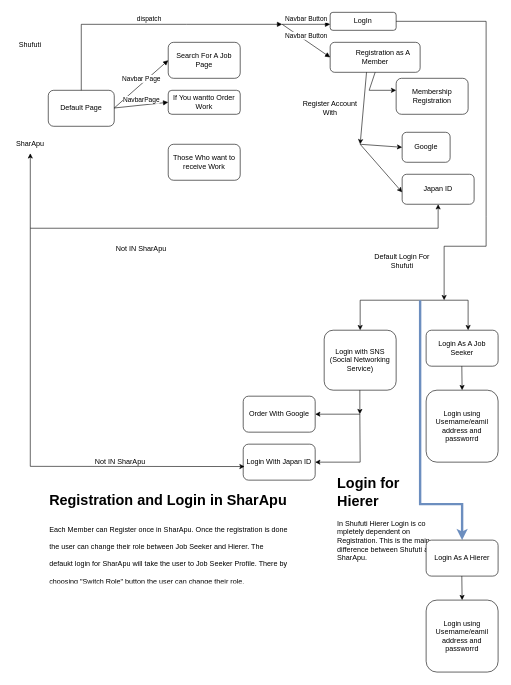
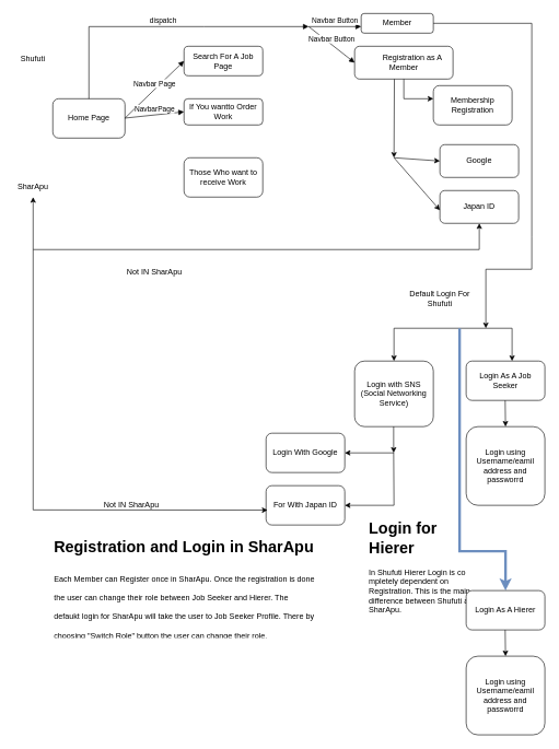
- <mxCell id="13" value="LogIn" style="rounded=1;whiteSpace=wrap;html=1;" parent="1" vertex="1"><mxGeometry x="550" y="20" width="110" height="30" as="geometry" /></mxCell>
+ <mxCell id="13" value="Member" style="rounded=1;whiteSpace=wrap;html=1;" parent="1" vertex="1"><mxGeometry x="550" y="20" width="110" height="30" as="geometry" /></mxCell>
- <mxCell id="2" value="Shufuti" style="text;html=1;align=center;verticalAlign=middle;whiteSpace=wrap;rounded=0;" parent="1" vertex="1"><mxGeometry x="20" y="60" width="60" height="30" as="geometry" /></mxCell>
+ <mxCell id="2" value="Shufuti" style="text;html=1;align=center;verticalAlign=middle;whiteSpace=wrap;rounded=0;" parent="1" vertex="1"><mxGeometry x="20" y="75" width="60" height="30" as="geometry" /></mxCell>
- <mxCell id="14" value="&lt;span style=&quot;white-space: pre;&quot;&gt;&#09;&lt;/span&gt;Registration as A Member" style="rounded=1;whiteSpace=wrap;html=1;" parent="1" vertex="1"><mxGeometry x="550" y="70" width="150" height="50" as="geometry" /></mxCell>
+ <mxCell id="14" value="&lt;span style=&quot;white-space: pre;&quot;&gt;&#09;&lt;/span&gt;Registration as A Member" style="rounded=1;whiteSpace=wrap;html=1;" parent="1" vertex="1"><mxGeometry x="540" y="70" width="150" height="50" as="geometry" /></mxCell>
- <mxCell id="5" value="Search For A Job Page" style="rounded=1;whiteSpace=wrap;html=1;" parent="1" vertex="1"><mxGeometry x="280" y="70" width="120" height="60" as="geometry" /></mxCell>
+ <mxCell id="5" value="Search For A Job Page" style="rounded=1;whiteSpace=wrap;html=1;" parent="1" vertex="1"><mxGeometry x="280" y="70" width="120" height="45" as="geometry" /></mxCell>
- <mxCell id="4" value="Default Page" style="rounded=1;whiteSpace=wrap;html=1;" parent="1" vertex="1"><mxGeometry x="80" y="150" width="110" height="60" as="geometry" /></mxCell>
+ <mxCell id="4" value="Home Page" style="rounded=1;whiteSpace=wrap;html=1;" parent="1" vertex="1"><mxGeometry x="80" y="150" width="110" height="60" as="geometry" /></mxCell>
- <mxCell id="22" value="Register Account With" style="text;html=1;align=center;verticalAlign=middle;whiteSpace=wrap;rounded=0;" parent="1" vertex="1"><mxGeometry x="490" y="165" width="120" height="30" as="geometry" /></mxCell>
- <mxCell id="3" value="SharApu" style="text;html=1;align=center;verticalAlign=middle;whiteSpace=wrap;rounded=0;" parent="1" vertex="1"><mxGeometry x="20" y="225" width="60" height="30" as="geometry" /></mxCell>
+ <mxCell id="3" value="SharApu" style="text;html=1;align=center;verticalAlign=middle;whiteSpace=wrap;rounded=0;" parent="1" vertex="1"><mxGeometry x="20" y="270" width="60" height="30" as="geometry" /></mxCell>
- <mxCell id="17" value="Google" style="rounded=1;whiteSpace=wrap;html=1;" parent="1" vertex="1"><mxGeometry x="670" y="220" width="80" height="50" as="geometry" /></mxCell>
+ <mxCell id="17" value="Google" style="rounded=1;whiteSpace=wrap;html=1;" parent="1" vertex="1"><mxGeometry x="670" y="220" width="120" height="50" as="geometry" /></mxCell>
- <mxCell id="27" value="Default Login For Shufuti" style="text;html=1;align=center;verticalAlign=middle;whiteSpace=wrap;rounded=0;" parent="1" vertex="1"><mxGeometry x="610" y="420" width="120" height="30" as="geometry" /></mxCell>
+ <mxCell id="27" value="Default Login For Shufuti" style="text;html=1;align=center;verticalAlign=middle;whiteSpace=wrap;rounded=0;" parent="1" vertex="1"><mxGeometry x="610" y="440" width="120" height="30" as="geometry" /></mxCell>
- <mxCell id="38" value="Order With Google" style="rounded=1;whiteSpace=wrap;html=1;" parent="1" vertex="1"><mxGeometry x="405" y="660" width="120" height="60" as="geometry" /></mxCell>
+ <mxCell id="38" value="Login With Google" style="rounded=1;whiteSpace=wrap;html=1;" parent="1" vertex="1"><mxGeometry x="405" y="660" width="120" height="60" as="geometry" /></mxCell>
- <mxCell id="39" value="Login With Japan ID" style="rounded=1;whiteSpace=wrap;html=1;" parent="1" vertex="1"><mxGeometry x="405" y="740" width="120" height="60" as="geometry" /></mxCell>
+ <mxCell id="39" value="For With Japan ID" style="rounded=1;whiteSpace=wrap;html=1;" parent="1" vertex="1"><mxGeometry x="405" y="740" width="120" height="60" as="geometry" /></mxCell>
